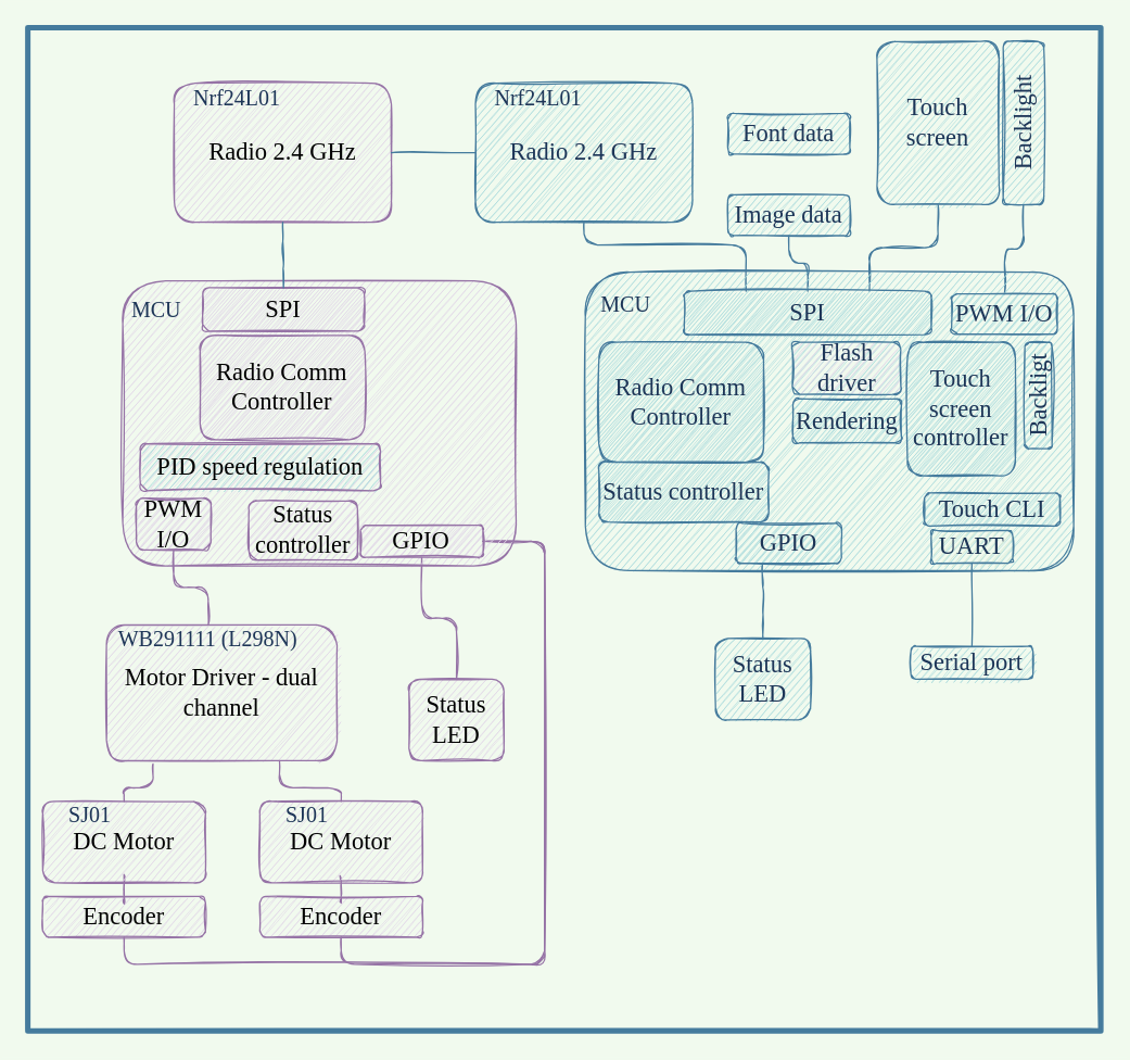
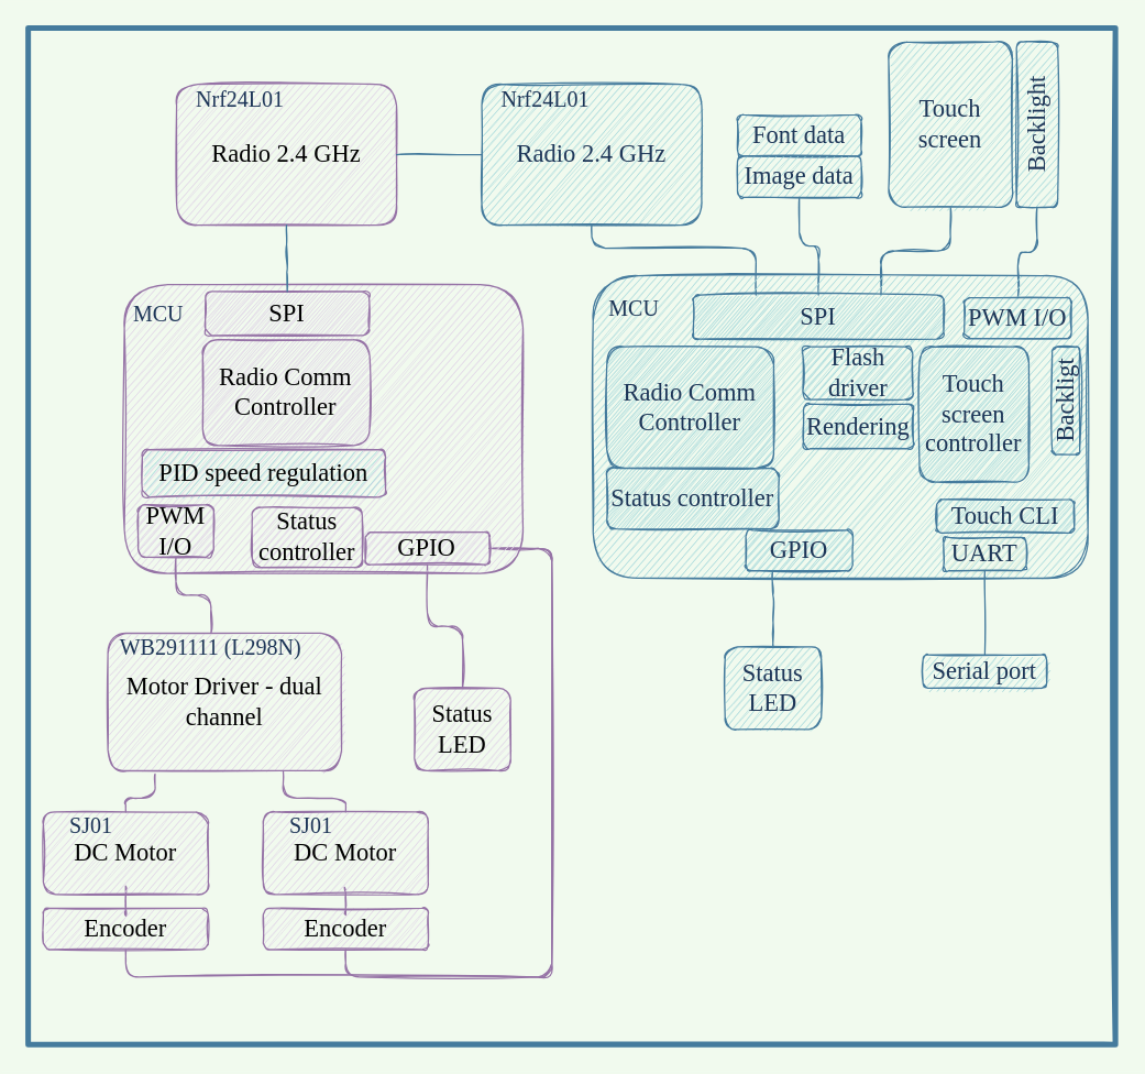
- <mxCell id="47" value="&lt;font face=&quot;Computer Modern&quot; style=&quot;font-size: 18px&quot;&gt;Image data&lt;br&gt;&lt;/font&gt;" style="rounded=1;whiteSpace=wrap;html=1;fillColor=#A8DADC;strokeColor=#457B9D;fontColor=#1D3557;sketch=1;" parent="1" vertex="1"><mxGeometry x="536" y="143" width="90" height="30" as="geometry" /></mxCell>
+ <mxCell id="47" value="&lt;font face=&quot;Computer Modern&quot; style=&quot;font-size: 18px&quot;&gt;Image data&lt;br&gt;&lt;/font&gt;" style="rounded=1;whiteSpace=wrap;html=1;fillColor=#A8DADC;strokeColor=#457B9D;fontColor=#1D3557;sketch=1;" parent="1" vertex="1"><mxGeometry x="536" y="113" width="90" height="30" as="geometry" /></mxCell>
- <mxCell id="55" value="&lt;font face=&quot;Computer Modern&quot; style=&quot;font-size: 18px&quot;&gt;Flash driver&lt;br&gt;&lt;/font&gt;" style="rounded=1;whiteSpace=wrap;html=1;fillColor=#e1d5e7;strokeColor=#457B9D;fontColor=#1D3557;sketch=1;" parent="1" vertex="1"><mxGeometry x="583.57" y="251.6" width="80" height="38.4" as="geometry" /></mxCell>
+ <mxCell id="55" value="&lt;font face=&quot;Computer Modern&quot; style=&quot;font-size: 18px&quot;&gt;Flash driver&lt;br&gt;&lt;/font&gt;" style="rounded=1;whiteSpace=wrap;html=1;fillColor=#A8DADC;strokeColor=#457B9D;fontColor=#1D3557;sketch=1;" parent="1" vertex="1"><mxGeometry x="583.57" y="251.6" width="80" height="38.4" as="geometry" /></mxCell>
- <mxCell id="63" value="&lt;font face=&quot;Computer Modern&quot; style=&quot;font-size: 18px&quot;&gt;Backligt&lt;br&gt;&lt;/font&gt;" style="rounded=1;whiteSpace=wrap;html=1;fillColor=#A8DADC;strokeColor=#457B9D;fontColor=#1D3557;sketch=1;horizontal=0;" parent="1" vertex="1"><mxGeometry x="755" y="251.6" width="20" height="78.4" as="geometry" /></mxCell>
+ <mxCell id="63" value="&lt;font face=&quot;Computer Modern&quot; style=&quot;font-size: 18px&quot;&gt;Backligt&lt;br&gt;&lt;/font&gt;" style="rounded=1;whiteSpace=wrap;html=1;fillColor=#A8DADC;strokeColor=#457B9D;fontColor=#1D3557;sketch=1;horizontal=0;" parent="1" vertex="1"><mxGeometry x="765" y="251.6" width="20" height="78.4" as="geometry" /></mxCell>
